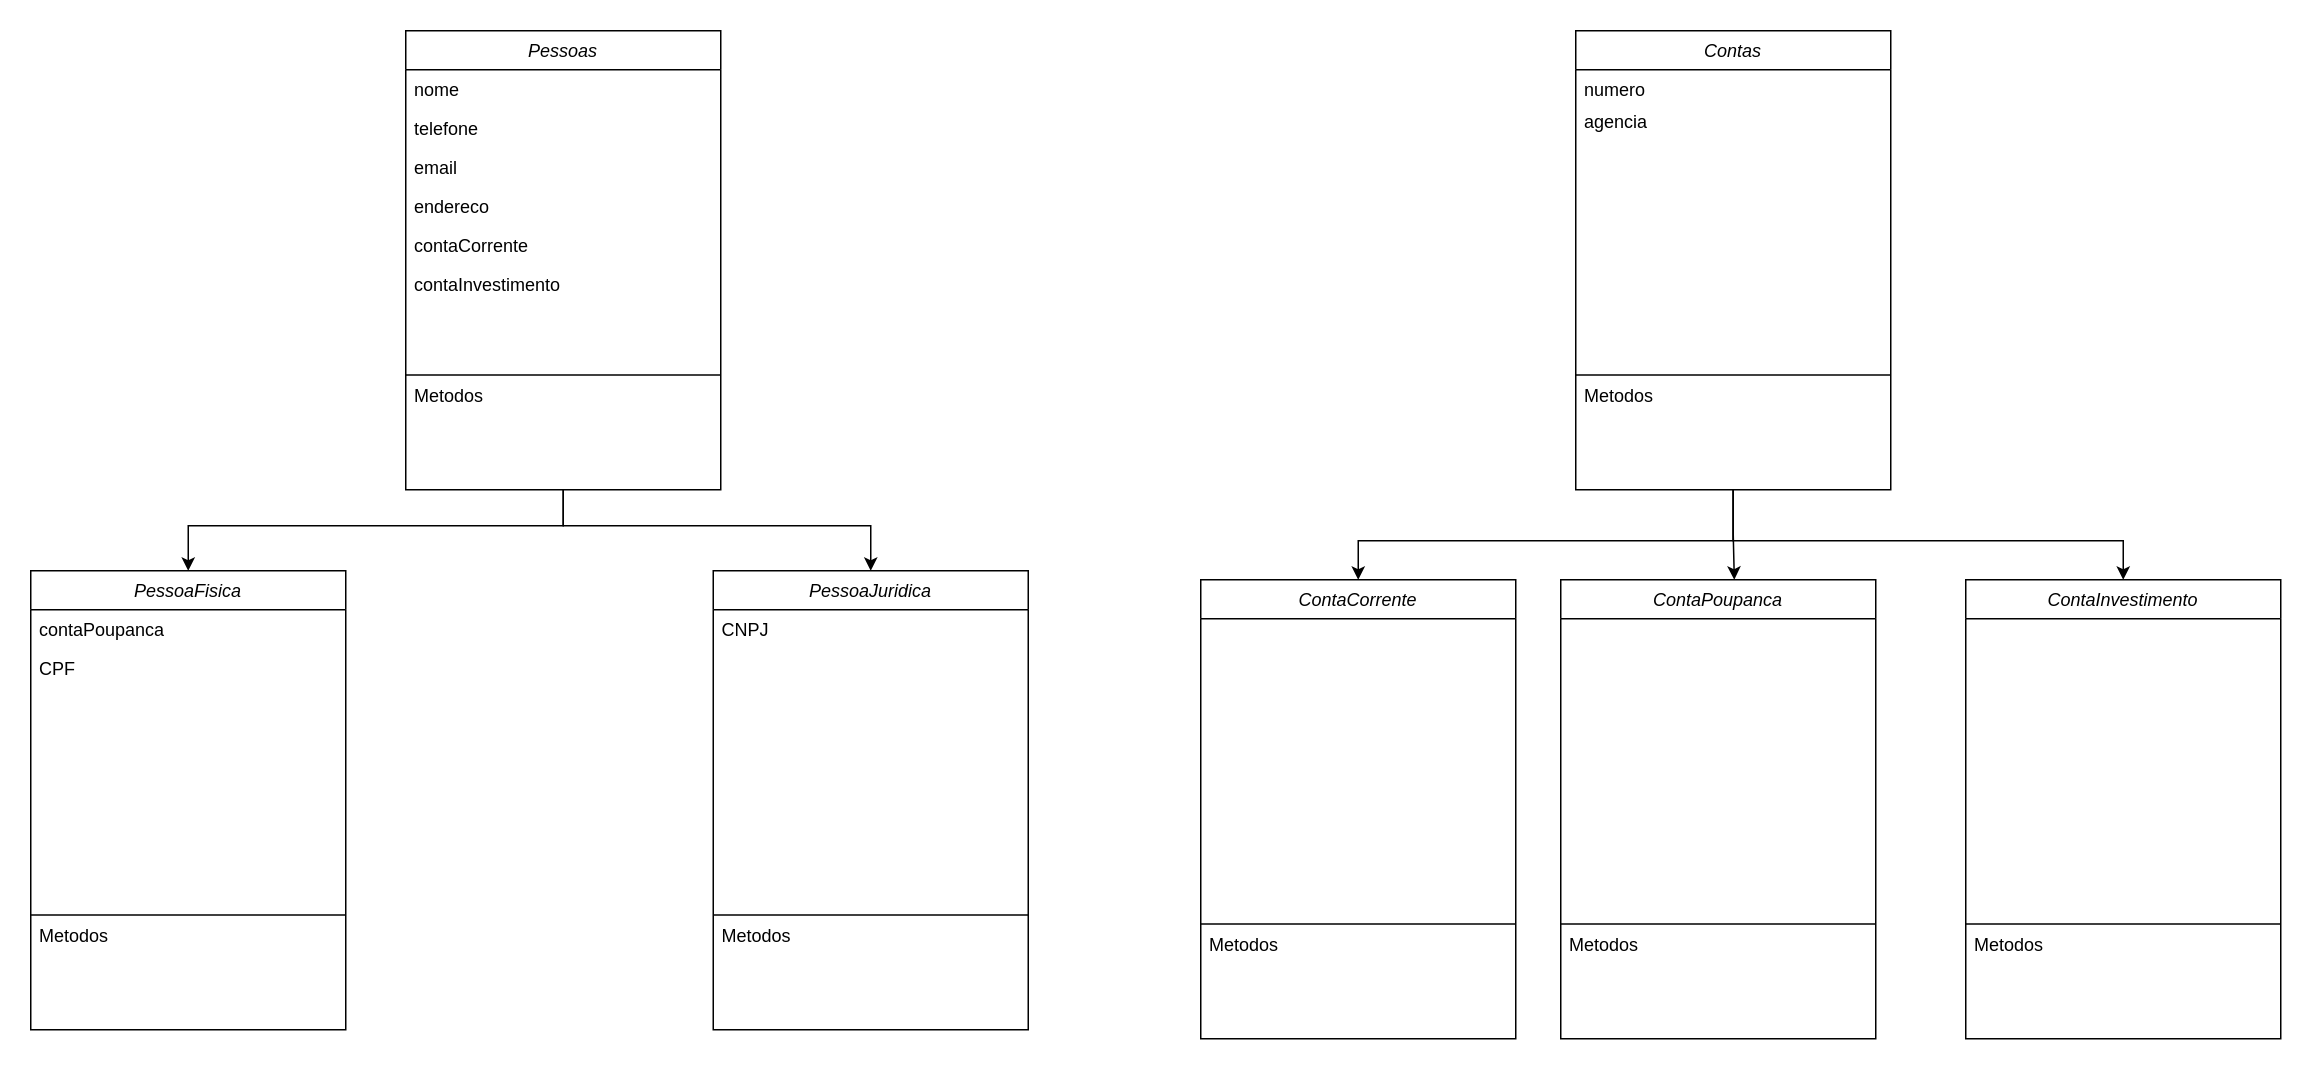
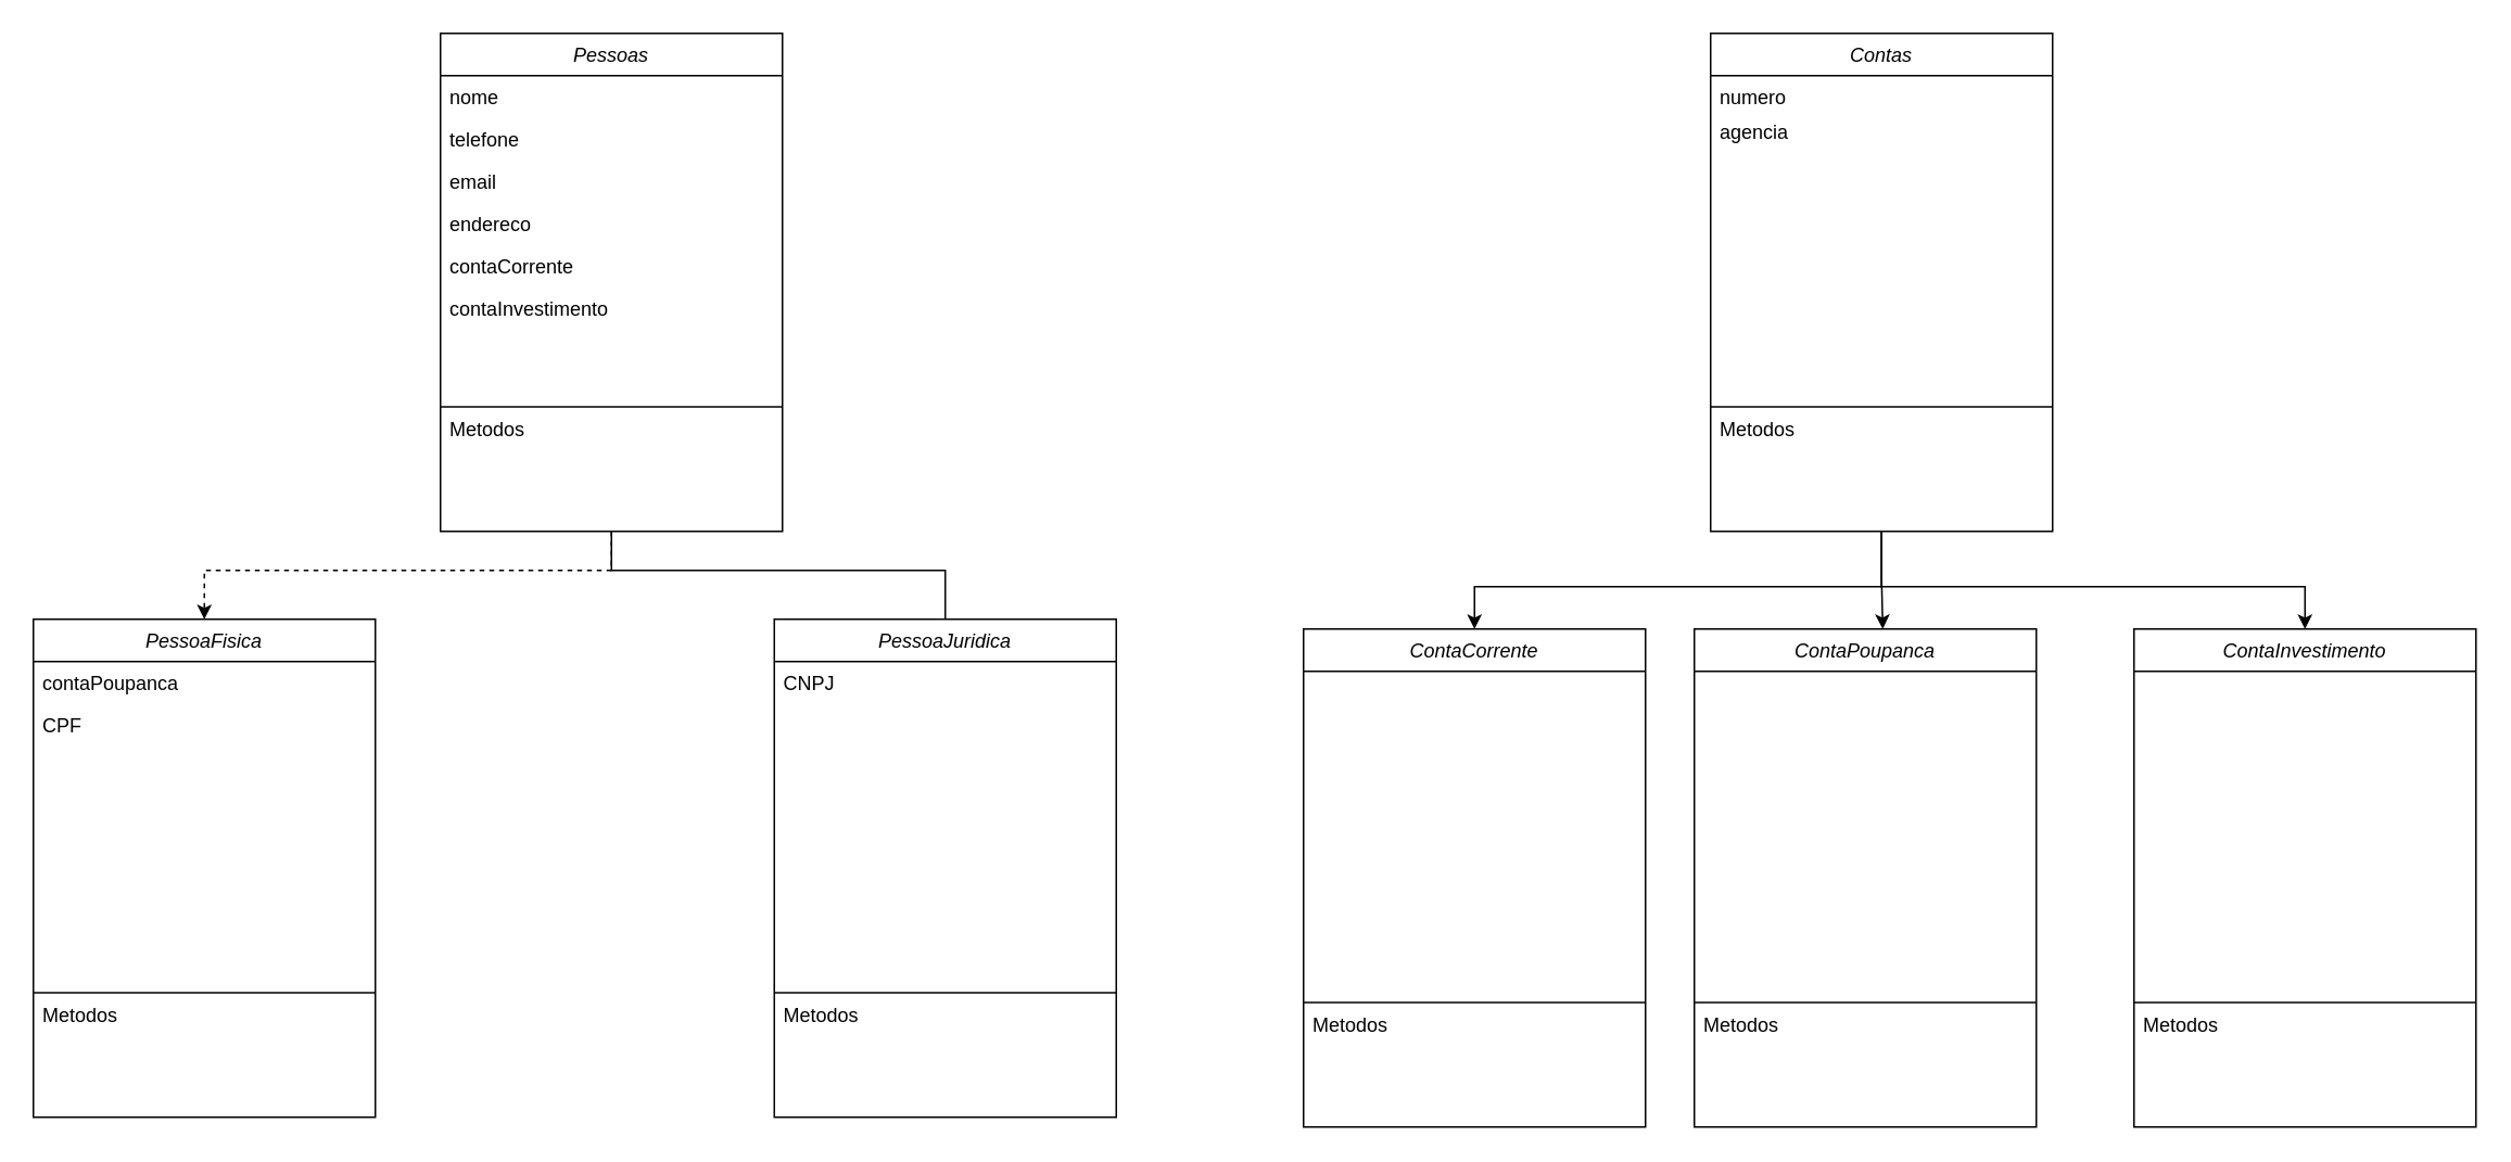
- <mxCell id="2" style="edgeStyle=orthogonalEdgeStyle;rounded=0;orthogonalLoop=1;jettySize=auto;html=1;entryX=0.5;entryY=0;entryDx=0;entryDy=0;" edge="1" parent="1" source="4" target="13"><mxGeometry relative="1" as="geometry"><Array as="points"><mxPoint x="375" y="350" /><mxPoint x="125" y="350" /></Array></mxGeometry></mxCell>
+ <mxCell id="2" style="edgeStyle=orthogonalEdgeStyle;rounded=0;orthogonalLoop=1;jettySize=auto;html=1;entryX=0.5;entryY=0;entryDx=0;entryDy=0;dashed=1;" edge="1" parent="1" source="4" target="13"><mxGeometry relative="1" as="geometry"><Array as="points"><mxPoint x="375" y="350" /><mxPoint x="125" y="350" /></Array></mxGeometry></mxCell>
- <mxCell id="3" style="edgeStyle=orthogonalEdgeStyle;rounded=0;orthogonalLoop=1;jettySize=auto;html=1;entryX=0.5;entryY=0;entryDx=0;entryDy=0;" edge="1" parent="1" source="4" target="18"><mxGeometry relative="1" as="geometry"><Array as="points"><mxPoint x="375" y="350" /><mxPoint x="580" y="350" /></Array></mxGeometry></mxCell>
+ <mxCell id="3" style="edgeStyle=orthogonalEdgeStyle;rounded=0;orthogonalLoop=1;jettySize=auto;html=1;entryX=0.5;entryY=0;entryDx=0;entryDy=0;endArrow=none;" edge="1" parent="1" source="4" target="18"><mxGeometry relative="1" as="geometry"><Array as="points"><mxPoint x="375" y="350" /><mxPoint x="580" y="350" /></Array></mxGeometry></mxCell>
